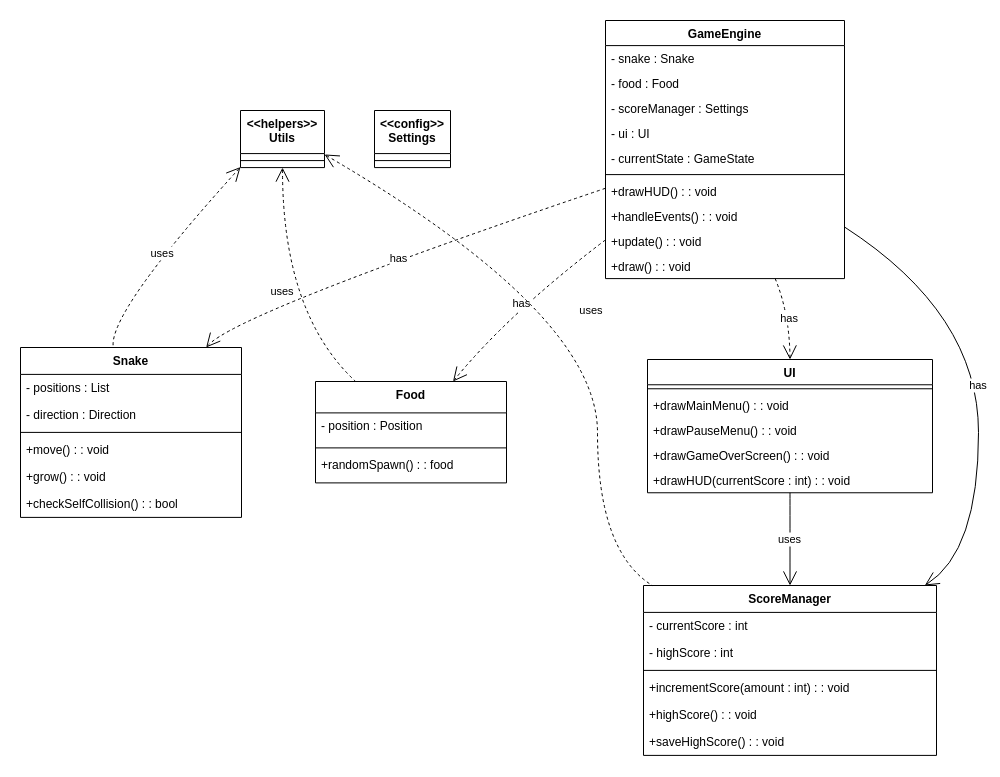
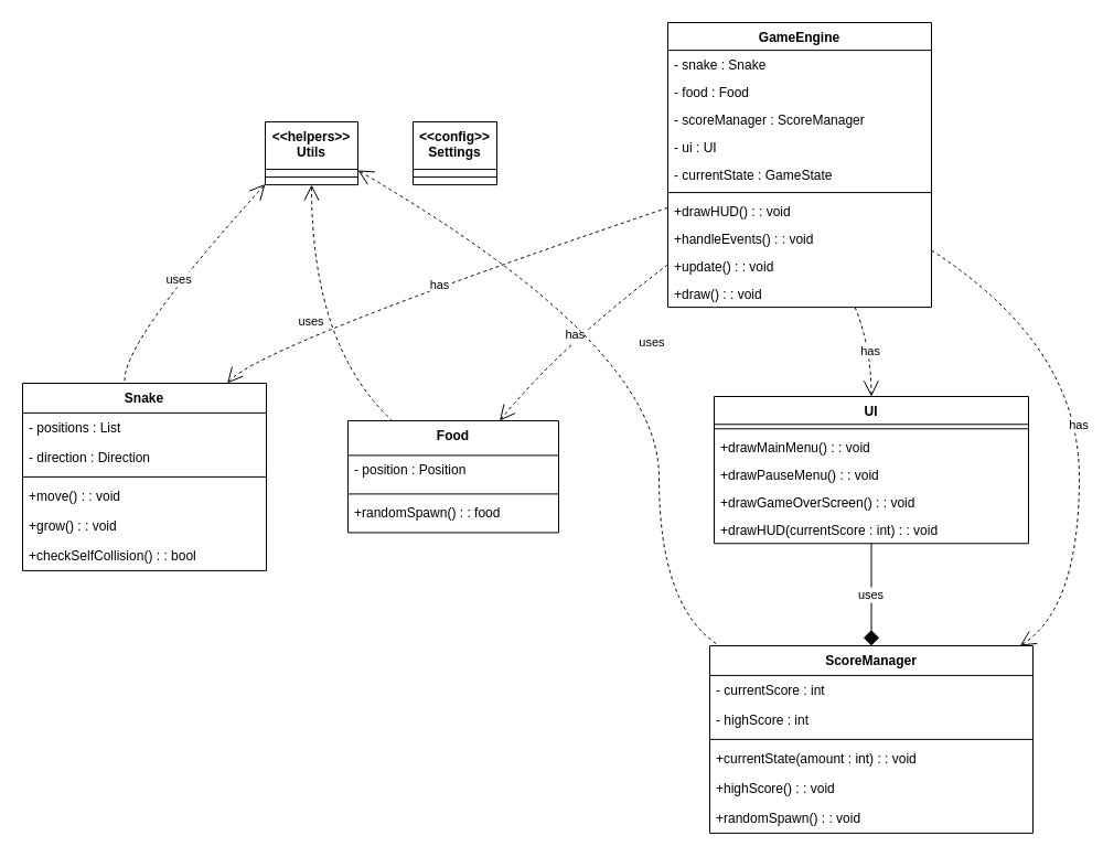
- <mxCell id="5" value="- scoreManager : Settings" style="text;strokeColor=none;fillColor=none;align=left;verticalAlign=top;spacingLeft=4;spacingRight=4;overflow=hidden;rotatable=0;points=[[0,0.5],[1,0.5]];portConstraint=eastwest;" vertex="1" parent="2"><mxGeometry y="75.1" width="239" height="25" as="geometry" /></mxCell>
+ <mxCell id="5" value="- scoreManager : ScoreManager" style="text;strokeColor=none;fillColor=none;align=left;verticalAlign=top;spacingLeft=4;spacingRight=4;overflow=hidden;rotatable=0;points=[[0,0.5],[1,0.5]];portConstraint=eastwest;" vertex="1" parent="2"><mxGeometry y="75.1" width="239" height="25" as="geometry" /></mxCell>
- <mxCell id="43" value="has" style="curved=1;startArrow=none;endArrow=open;endSize=12;exitX=1;exitY=0.8;entryX=0.96;entryY=0;rounded=0;" edge="1" parent="1" source="2" target="30"><mxGeometry relative="1" as="geometry"><Array as="points"><mxPoint x="978" y="313" /><mxPoint x="978" y="551" /></Array></mxGeometry></mxCell>
+ <mxCell id="43" value="has" style="curved=1;startArrow=none;endArrow=open;endSize=12;exitX=1;exitY=0.8;entryX=0.96;entryY=0;rounded=0;dashed=1;" edge="1" parent="1" source="2" target="30"><mxGeometry relative="1" as="geometry"><Array as="points"><mxPoint x="978" y="313" /><mxPoint x="978" y="551" /></Array></mxGeometry></mxCell>
- <mxCell id="45" value="uses" style="curved=1;startArrow=none;endArrow=open;endSize=12;exitX=0.5;exitY=1;entryX=0.5;entryY=0;rounded=0;" edge="1" parent="1" source="24" target="30"><mxGeometry relative="1" as="geometry"><Array as="points" /></mxGeometry></mxCell>
+ <mxCell id="45" value="uses" style="curved=1;startArrow=none;endArrow=diamond;endSize=12;exitX=0.5;exitY=1;entryX=0.5;entryY=0;rounded=0;" edge="1" parent="1" source="24" target="30"><mxGeometry relative="1" as="geometry"><Array as="points" /></mxGeometry></mxCell>
- <mxCell id="34" value="+incrementScore(amount : int) : : void" style="text;strokeColor=none;fillColor=none;align=left;verticalAlign=top;spacingLeft=4;spacingRight=4;overflow=hidden;rotatable=0;points=[[0,0.5],[1,0.5]];portConstraint=eastwest;" vertex="1" parent="30"><mxGeometry y="88.9" width="293" height="27" as="geometry" /></mxCell>
+ <mxCell id="34" value="+currentState(amount : int) : : void" style="text;strokeColor=none;fillColor=none;align=left;verticalAlign=top;spacingLeft=4;spacingRight=4;overflow=hidden;rotatable=0;points=[[0,0.5],[1,0.5]];portConstraint=eastwest;" vertex="1" parent="30"><mxGeometry y="88.9" width="293" height="27" as="geometry" /></mxCell>
- <mxCell id="36" value="+saveHighScore() : : void" style="text;strokeColor=none;fillColor=none;align=left;verticalAlign=top;spacingLeft=4;spacingRight=4;overflow=hidden;rotatable=0;points=[[0,0.5],[1,0.5]];portConstraint=eastwest;" vertex="1" parent="30"><mxGeometry y="142.9" width="293" height="27" as="geometry" /></mxCell>
+ <mxCell id="36" value="+randomSpawn() : : void" style="text;strokeColor=none;fillColor=none;align=left;verticalAlign=top;spacingLeft=4;spacingRight=4;overflow=hidden;rotatable=0;points=[[0,0.5],[1,0.5]];portConstraint=eastwest;" vertex="1" parent="30"><mxGeometry y="142.9" width="293" height="27" as="geometry" /></mxCell>
